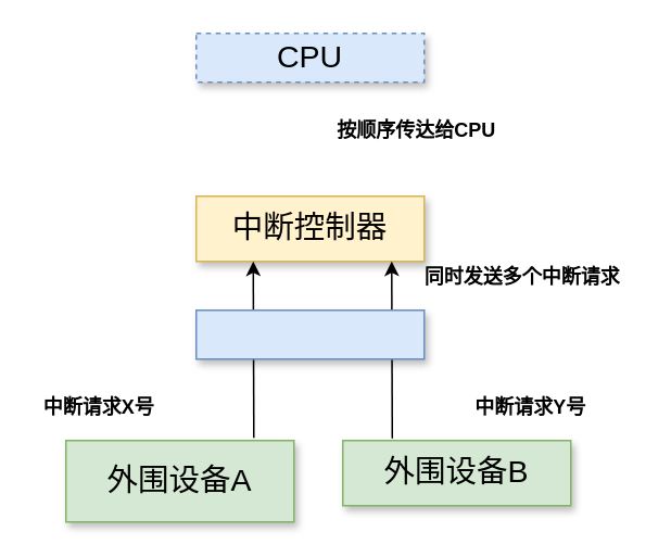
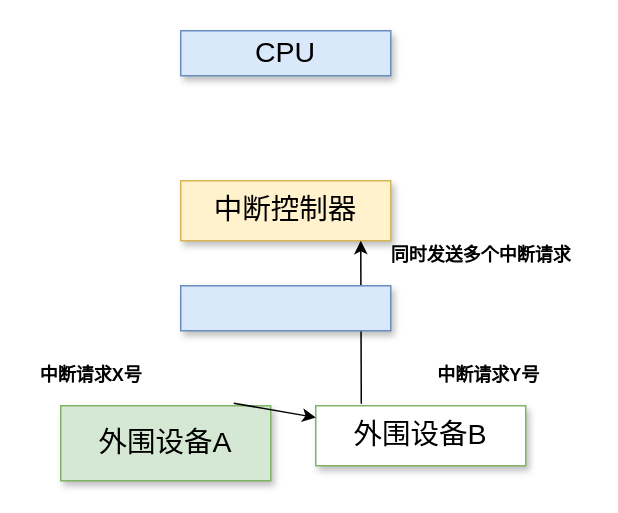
- <mxCell id="2" value="CPU" style="rounded=0;whiteSpace=wrap;html=1;fontSize=19;fillColor=#dae8fc;strokeColor=#6c8ebf;shadow=1;dashed=1;" parent="1" vertex="1"><mxGeometry x="120" y="20" width="140" height="30" as="geometry" /></mxCell>
+ <mxCell id="2" value="CPU" style="rounded=0;whiteSpace=wrap;html=1;fontSize=19;fillColor=#dae8fc;strokeColor=#6c8ebf;shadow=1;" parent="1" vertex="1"><mxGeometry x="120" y="20" width="140" height="30" as="geometry" /></mxCell>
- <mxCell id="12" value="按顺序传达给CPU" style="text;html=1;align=center;verticalAlign=middle;resizable=0;points=[];autosize=1;fontStyle=1" vertex="1" parent="1"><mxGeometry x="200" y="70" width="110" height="20" as="geometry" /></mxCell>
- <mxCell id="6" value="" style="endArrow=classic;html=1;entryX=0.25;entryY=1;entryDx=0;entryDy=0;exitX=0.824;exitY=-0.033;exitDx=0;exitDy=0;exitPerimeter=0;" edge="1" parent="1" source="4" target="3"><mxGeometry width="50" height="50" relative="1" as="geometry"><mxPoint x="155" y="260" as="sourcePoint" /><mxPoint x="440" y="300" as="targetPoint" /></mxGeometry></mxCell>
+ <mxCell id="6" value="" style="endArrow=classic;html=1;exitX=0.824;exitY=-0.033;exitDx=0;exitDy=0;exitPerimeter=0;" edge="1" parent="1" source="4" target="5"><mxGeometry width="50" height="50" relative="1" as="geometry"><mxPoint x="155" y="260" as="sourcePoint" /><mxPoint x="440" y="300" as="targetPoint" /></mxGeometry></mxCell>
- <mxCell id="5" value="外围设备B" style="rounded=0;whiteSpace=wrap;html=1;fontSize=19;fillColor=#d5e8d4;strokeColor=#82b366;shadow=1;" vertex="1" parent="1"><mxGeometry x="210" y="270" width="140" height="40" as="geometry" /></mxCell>
+ <mxCell id="5" value="外围设备B" style="rounded=0;whiteSpace=wrap;html=1;fontSize=19;fillColor=#ffffff;strokeColor=#82b366;shadow=1;" vertex="1" parent="1"><mxGeometry x="210" y="270" width="140" height="40" as="geometry" /></mxCell>
